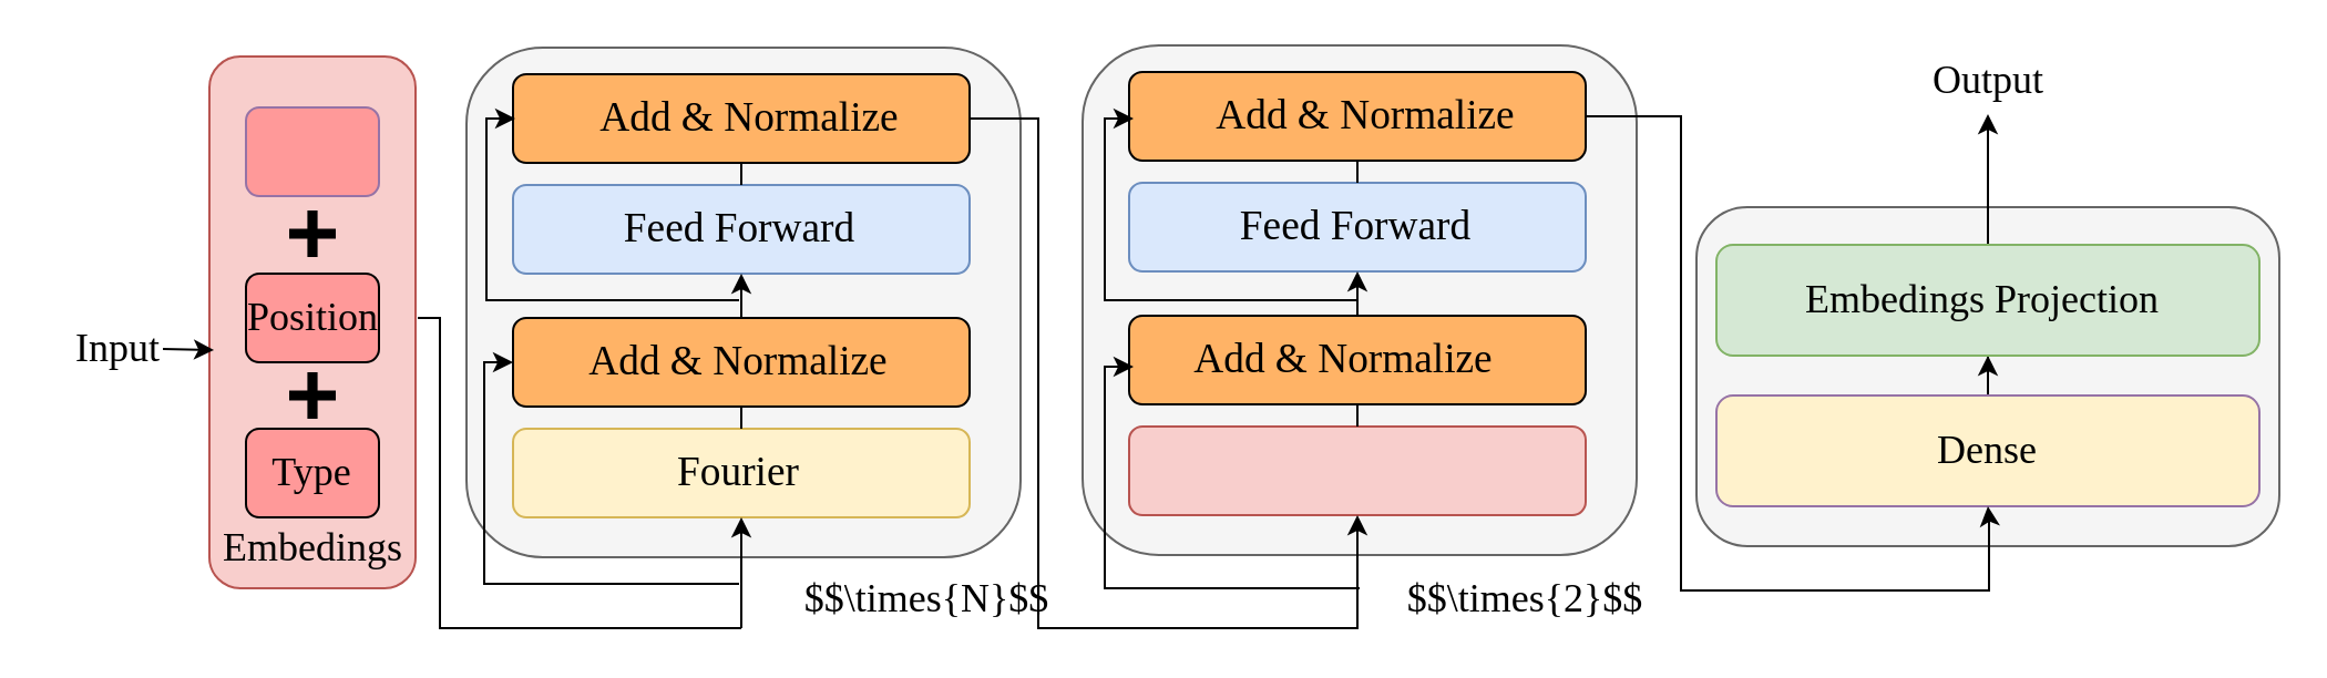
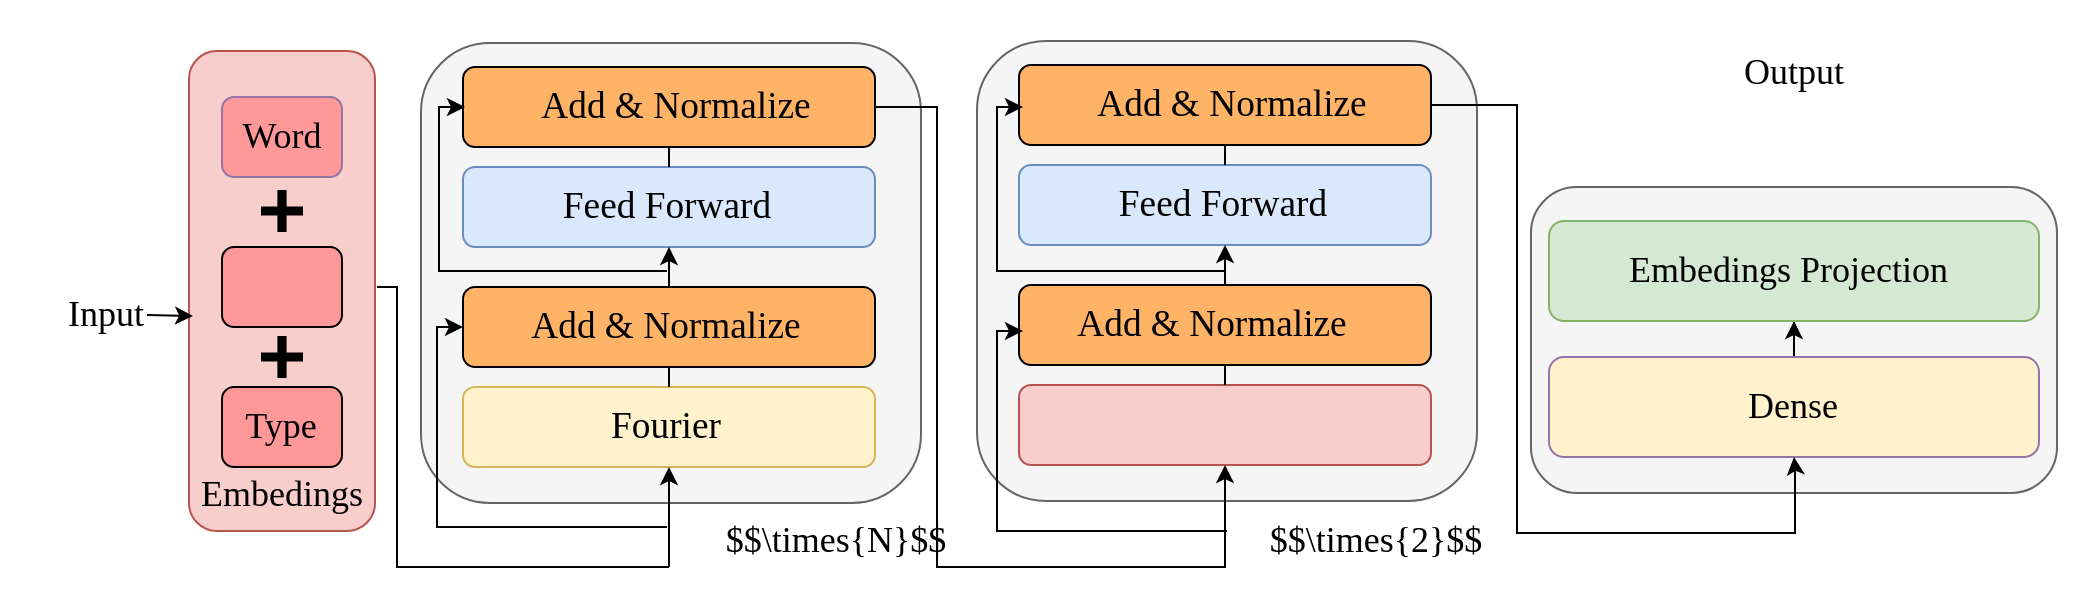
+ <mxCell id="39" value="&lt;font style=&quot;font-size: 18px;&quot; face=&quot;Times New Roman&quot;&gt;Word&lt;/font&gt;" style="text;html=1;align=center;verticalAlign=middle;whiteSpace=wrap;rounded=0;" parent="35" vertex="1"><mxGeometry x="16.5" y="28" width="60" height="30" as="geometry" /></mxCell>
- <mxCell id="54" value="" style="edgeStyle=orthogonalEdgeStyle;rounded=0;orthogonalLoop=1;jettySize=auto;html=1;exitX=0.5;exitY=0;exitDx=0;exitDy=0;" edge="1" parent="1" source="57" target="52"><mxGeometry relative="1" as="geometry" /></mxCell>
- <mxCell id="42" value="&lt;font style=&quot;font-size: 18px;&quot; face=&quot;Times New Roman&quot;&gt;Position&lt;/font&gt;" style="text;html=1;align=center;verticalAlign=middle;whiteSpace=wrap;rounded=0;" parent="35" vertex="1"><mxGeometry x="16.5" y="103" width="60" height="30" as="geometry" /></mxCell>
